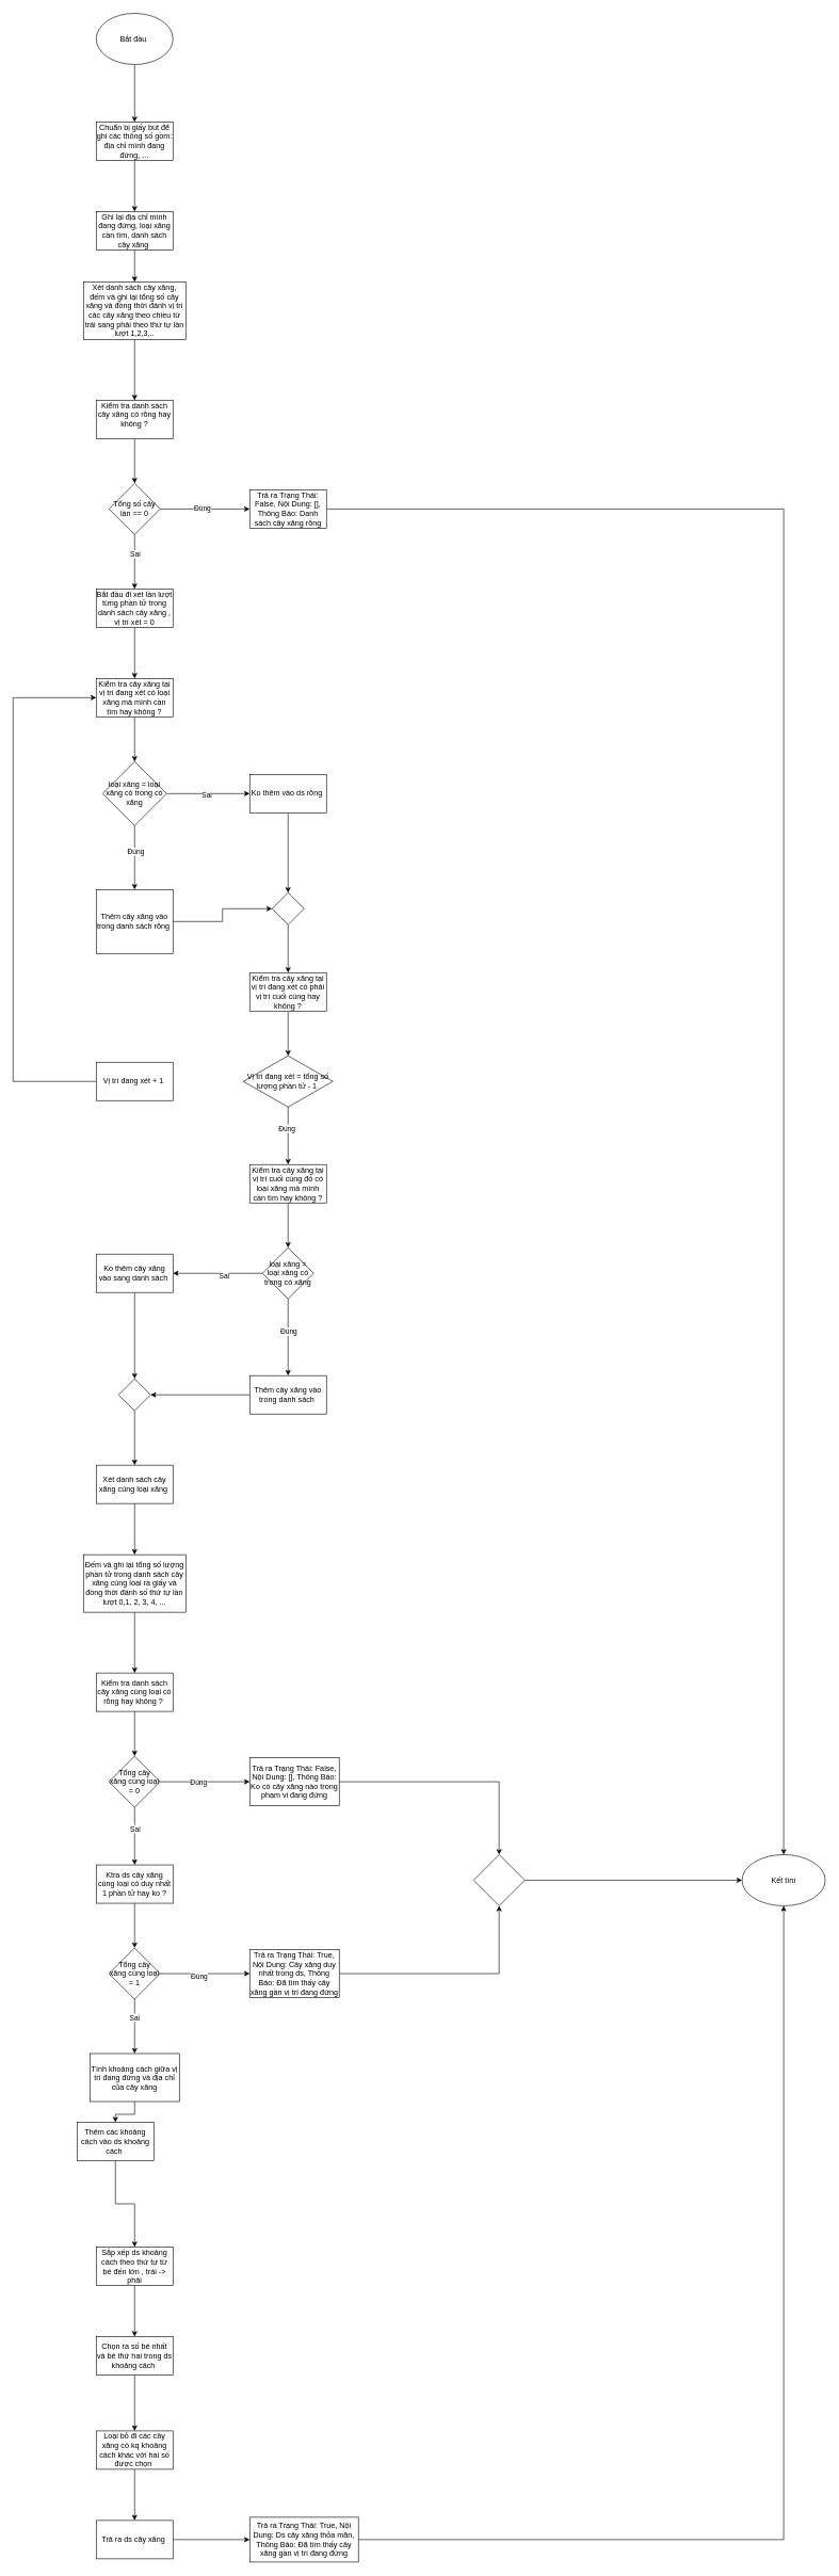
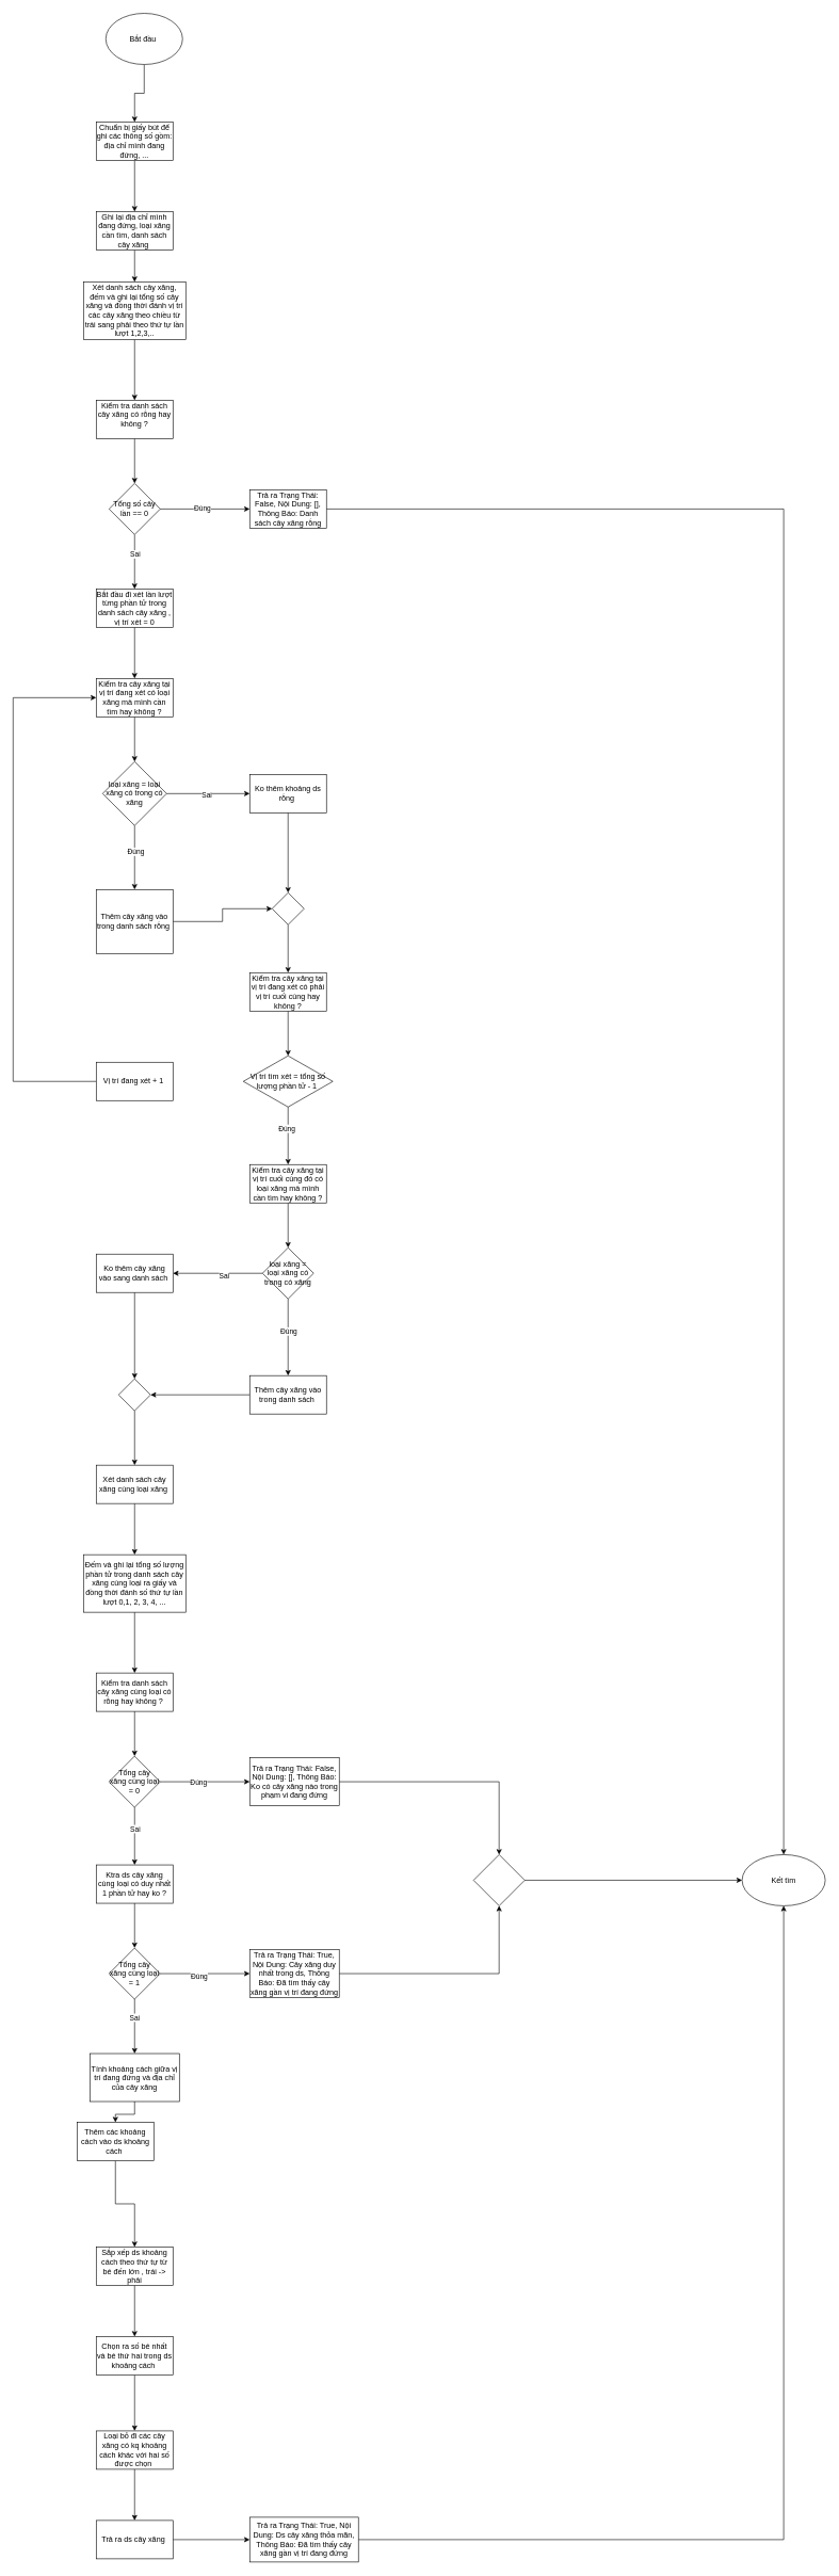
- <mxCell id="3" value="Bắt đầu&amp;nbsp;" style="ellipse;whiteSpace=wrap;html=1;" parent="1" vertex="1"><mxGeometry x="150" y="20" width="120" height="80" as="geometry" /></mxCell>
+ <mxCell id="3" value="Bắt đầu&amp;nbsp;" style="ellipse;whiteSpace=wrap;html=1;" parent="1" vertex="1"><mxGeometry x="165" y="20" width="120" height="80" as="geometry" /></mxCell>
- <mxCell id="31" value="Ko thêm vào ds rỗng&amp;nbsp;" style="whiteSpace=wrap;html=1;" vertex="1" parent="1"><mxGeometry x="390" y="1210" width="120" height="60" as="geometry" /></mxCell>
+ <mxCell id="31" value="Ko thêm khoảng ds rỗng&amp;nbsp;" style="whiteSpace=wrap;html=1;" vertex="1" parent="1"><mxGeometry x="390" y="1210" width="120" height="60" as="geometry" /></mxCell>
- <mxCell id="38" value="Vị trí đang xét = tổng số lượng phần tử - 1&amp;nbsp;" style="rhombus;whiteSpace=wrap;html=1;" vertex="1" parent="1"><mxGeometry x="380" y="1650" width="140" height="80" as="geometry" /></mxCell>
+ <mxCell id="38" value="Vị trí tìm xét = tổng số lượng phần tử - 1&amp;nbsp;" style="rhombus;whiteSpace=wrap;html=1;" vertex="1" parent="1"><mxGeometry x="380" y="1650" width="140" height="80" as="geometry" /></mxCell>
